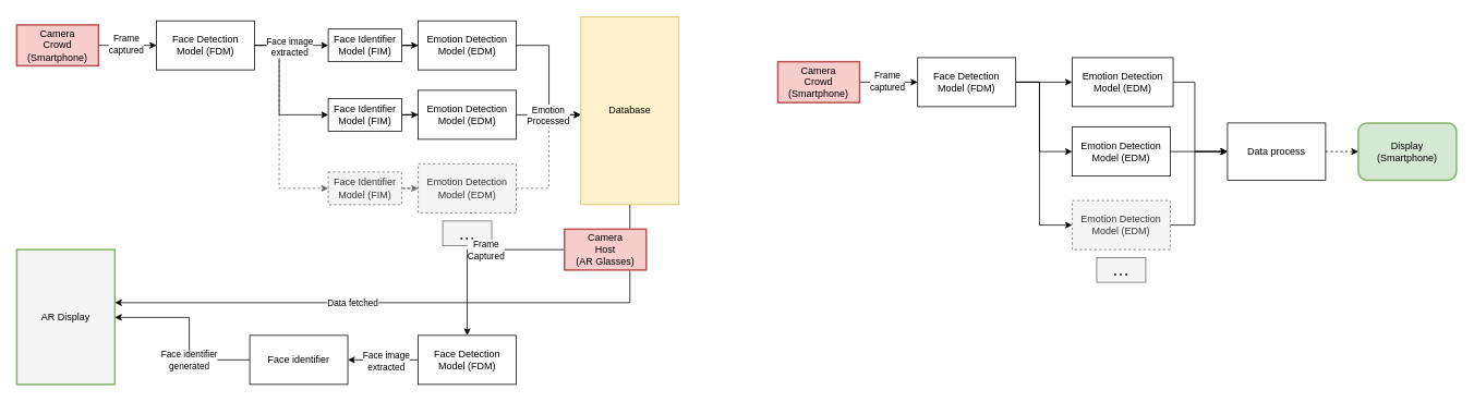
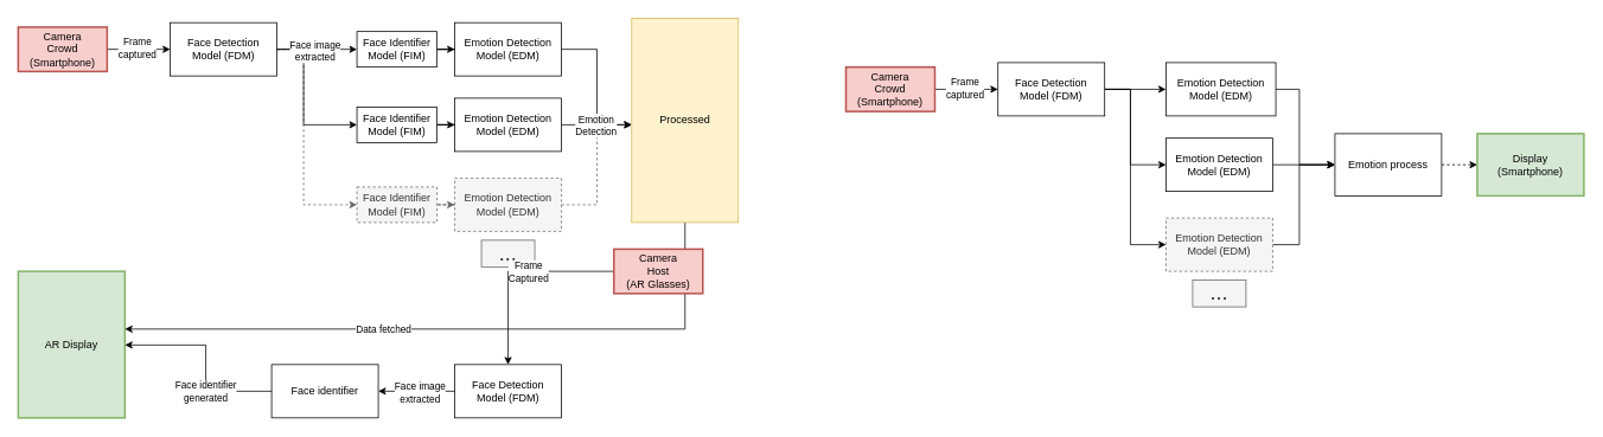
- <mxCell id="16" value="Database" style="rounded=0;whiteSpace=wrap;html=1;fillColor=#fff2cc;strokeColor=#d6b656;" vertex="1" parent="1"><mxGeometry x="710" y="20" width="120" height="230" as="geometry" /></mxCell>
+ <mxCell id="16" value="Processed" style="rounded=0;whiteSpace=wrap;html=1;fillColor=#fff2cc;strokeColor=#d6b656;" vertex="1" parent="1"><mxGeometry x="710" y="20" width="120" height="230" as="geometry" /></mxCell>
- <mxCell id="36" value="&lt;div&gt;Emotion&lt;/div&gt;&lt;div&gt;Processed&lt;/div&gt;" style="edgeLabel;html=1;align=center;verticalAlign=middle;resizable=0;points=[];" vertex="1" connectable="0" parent="1"><mxGeometry x="669" y="140" as="geometry" /></mxCell>
+ <mxCell id="36" value="&lt;div&gt;Emotion&lt;/div&gt;&lt;div&gt;Detection&lt;/div&gt;" style="edgeLabel;html=1;align=center;verticalAlign=middle;resizable=0;points=[];" vertex="1" connectable="0" parent="1"><mxGeometry x="669" y="140" as="geometry" /></mxCell>
- <mxCell id="52" value="Data process" style="rounded=0;whiteSpace=wrap;html=1;strokeWidth=1;" vertex="1" parent="1"><mxGeometry x="1501" y="150" width="120" height="70" as="geometry" /></mxCell>
+ <mxCell id="52" value="Emotion process" style="rounded=0;whiteSpace=wrap;html=1;strokeWidth=1;" vertex="1" parent="1"><mxGeometry x="1501" y="150" width="120" height="70" as="geometry" /></mxCell>
- <mxCell id="53" value="&lt;div&gt;Display&lt;/div&gt;&lt;div&gt;(Smartphone)&lt;/div&gt;" style="whiteSpace=wrap;html=1;fillColor=#d5e8d4;strokeColor=#82b366;strokeWidth=2;rounded=1;" vertex="1" parent="1"><mxGeometry x="1661" y="150" width="120" height="70" as="geometry" /></mxCell>
+ <mxCell id="53" value="&lt;div&gt;Display&lt;/div&gt;&lt;div&gt;(Smartphone)&lt;/div&gt;" style="rounded=0;whiteSpace=wrap;html=1;fillColor=#d5e8d4;strokeColor=#82b366;strokeWidth=2;" vertex="1" parent="1"><mxGeometry x="1661" y="150" width="120" height="70" as="geometry" /></mxCell>
- <mxCell id="27" value="AR Display" style="rounded=0;whiteSpace=wrap;html=1;fillColor=#f5f5f5;strokeColor=#82b366;strokeWidth=2;" vertex="1" parent="1"><mxGeometry x="20" y="305" width="120" height="165" as="geometry" /></mxCell>
+ <mxCell id="27" value="AR Display" style="rounded=0;whiteSpace=wrap;html=1;fillColor=#d5e8d4;strokeColor=#82b366;strokeWidth=2;" vertex="1" parent="1"><mxGeometry x="20" y="305" width="120" height="165" as="geometry" /></mxCell>
